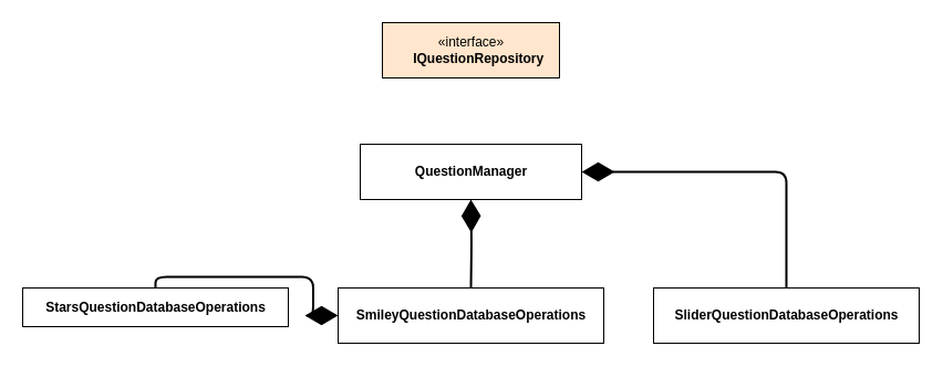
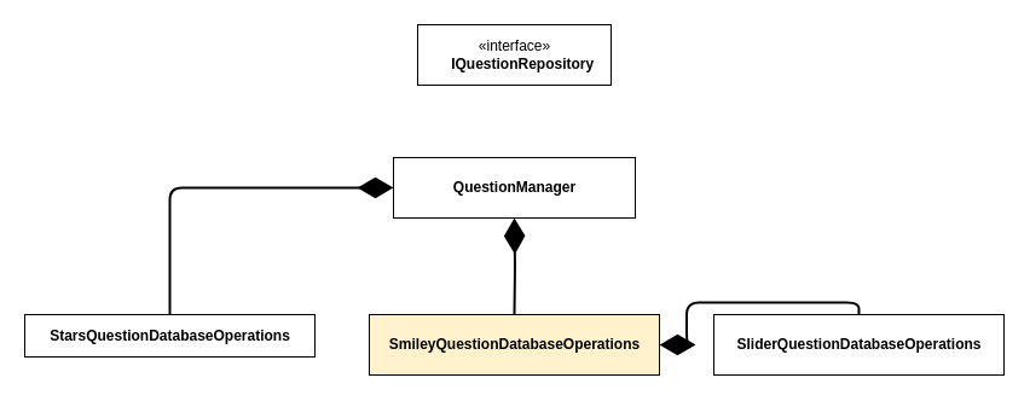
- <mxCell id="2" value="«interface»&lt;br&gt;&lt;div&gt;&lt;b&gt;&amp;nbsp; &amp;nbsp; IQuestionRepository&lt;/b&gt;&lt;/div&gt;" style="html=1;fillColor=#ffe6cc;" vertex="1" parent="1"><mxGeometry x="345" y="20" width="160" height="50" as="geometry" /></mxCell>
+ <mxCell id="2" value="«interface»&lt;br&gt;&lt;div&gt;&lt;b&gt;&amp;nbsp; &amp;nbsp; IQuestionRepository&lt;/b&gt;&lt;/div&gt;" style="html=1;" vertex="1" parent="1"><mxGeometry x="345" y="20" width="160" height="50" as="geometry" /></mxCell>
- <mxCell id="9" value="" style="endArrow=diamondThin;endFill=1;endSize=24;html=1;entryX=1;entryY=0.5;entryDx=0;entryDy=0;exitX=0.5;exitY=0;exitDx=0;exitDy=0;edgeStyle=orthogonalEdgeStyle;strokeWidth=2;" edge="1" parent="1" source="5" target="3"><mxGeometry width="160" relative="1" as="geometry"><mxPoint x="160" y="280" as="sourcePoint" /><mxPoint x="345" y="175" as="targetPoint" /></mxGeometry></mxCell>
+ <mxCell id="9" value="" style="endArrow=diamondThin;endFill=1;endSize=24;html=1;exitX=0.5;exitY=0;exitDx=0;exitDy=0;edgeStyle=orthogonalEdgeStyle;strokeWidth=2;" edge="1" parent="1" source="5" target="6"><mxGeometry width="160" relative="1" as="geometry"><mxPoint x="160" y="280" as="sourcePoint" /><mxPoint x="345" y="175" as="targetPoint" /></mxGeometry></mxCell>
- <mxCell id="7" value="" style="endArrow=diamondThin;endFill=1;endSize=24;html=1;exitX=0.5;exitY=0;exitDx=0;exitDy=0;edgeStyle=orthogonalEdgeStyle;strokeWidth=2;" edge="1" parent="1" source="4" target="6"><mxGeometry width="160" relative="1" as="geometry"><mxPoint x="340" y="310" as="sourcePoint" /><mxPoint x="500" y="310" as="targetPoint" /></mxGeometry></mxCell>
+ <mxCell id="7" value="" style="endArrow=diamondThin;endFill=1;endSize=24;html=1;entryX=0;entryY=0.5;entryDx=0;entryDy=0;exitX=0.5;exitY=0;exitDx=0;exitDy=0;edgeStyle=orthogonalEdgeStyle;strokeWidth=2;" edge="1" parent="1" source="4" target="3"><mxGeometry width="160" relative="1" as="geometry"><mxPoint x="340" y="310" as="sourcePoint" /><mxPoint x="500" y="310" as="targetPoint" /></mxGeometry></mxCell>
- <mxCell id="6" value="&lt;b&gt;SmileyQuestionDatabaseOperations&lt;/b&gt;" style="html=1;" vertex="1" parent="1"><mxGeometry x="305" y="260" width="240" height="50" as="geometry" /></mxCell>
+ <mxCell id="6" value="&lt;b&gt;SmileyQuestionDatabaseOperations&lt;/b&gt;" style="html=1;fillColor=#fff2cc;" vertex="1" parent="1"><mxGeometry x="305" y="260" width="240" height="50" as="geometry" /></mxCell>
